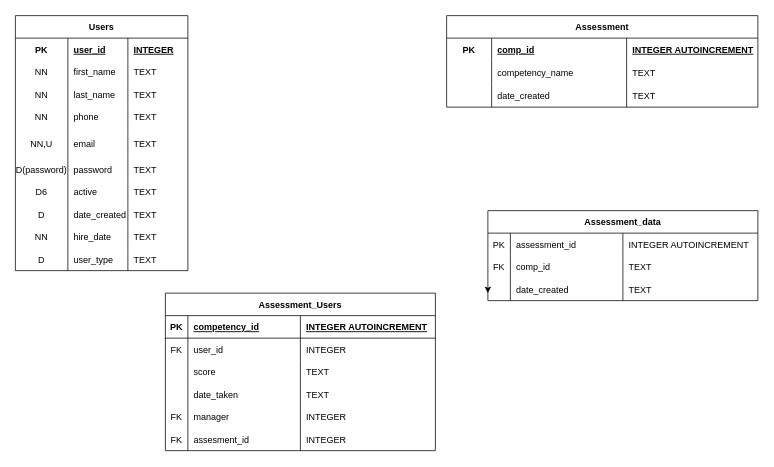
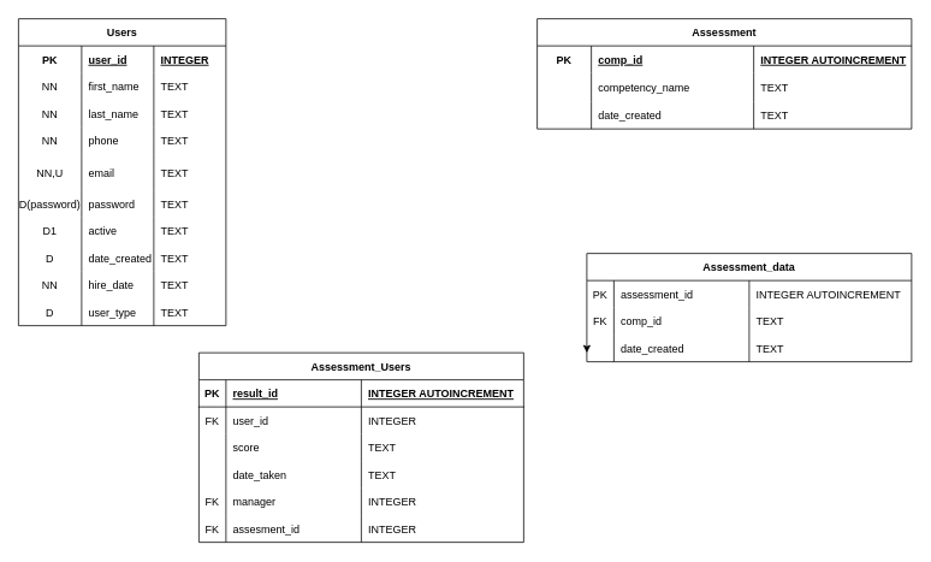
- <mxCell id="28" value="D6" style="shape=partialRectangle;connectable=0;fillColor=none;top=0;left=0;bottom=0;right=0;editable=1;overflow=hidden;" vertex="1" parent="27"><mxGeometry width="70" height="30" as="geometry"><mxRectangle width="70" height="30" as="alternateBounds" /></mxGeometry></mxCell>
+ <mxCell id="28" value="D1" style="shape=partialRectangle;connectable=0;fillColor=none;top=0;left=0;bottom=0;right=0;editable=1;overflow=hidden;" vertex="1" parent="27"><mxGeometry width="70" height="30" as="geometry"><mxRectangle width="70" height="30" as="alternateBounds" /></mxGeometry></mxCell>
- <mxCell id="59" value="competency_id" style="shape=partialRectangle;connectable=0;fillColor=none;top=0;left=0;bottom=0;right=0;align=left;spacingLeft=6;fontStyle=5;overflow=hidden;" vertex="1" parent="57"><mxGeometry x="30" width="150" height="30" as="geometry"><mxRectangle width="150" height="30" as="alternateBounds" /></mxGeometry></mxCell>
+ <mxCell id="59" value="result_id" style="shape=partialRectangle;connectable=0;fillColor=none;top=0;left=0;bottom=0;right=0;align=left;spacingLeft=6;fontStyle=5;overflow=hidden;" vertex="1" parent="57"><mxGeometry x="30" width="150" height="30" as="geometry"><mxRectangle width="150" height="30" as="alternateBounds" /></mxGeometry></mxCell>
